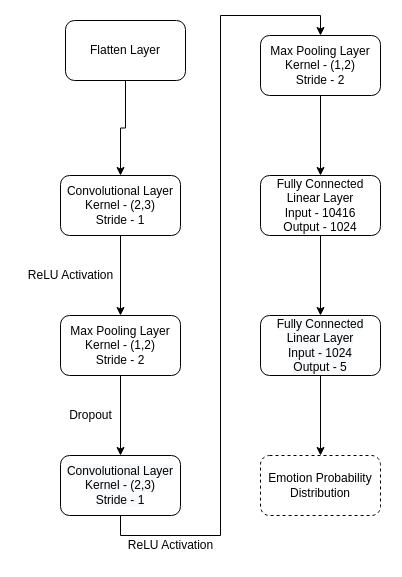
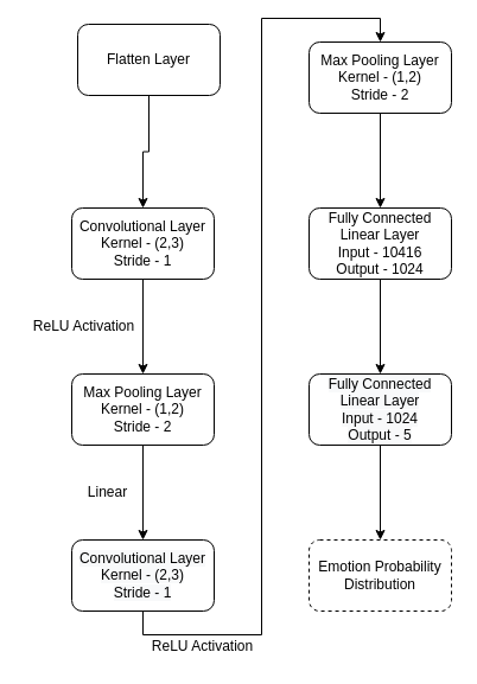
- <mxCell id="19" value="Dropout" style="text;html=1;align=center;verticalAlign=middle;resizable=0;points=[];autosize=1;strokeColor=none;" vertex="1" parent="1"><mxGeometry x="60" y="405" width="60" height="20" as="geometry" /></mxCell>
+ <mxCell id="19" value="Linear" style="text;html=1;align=center;verticalAlign=middle;resizable=0;points=[];autosize=1;strokeColor=none;" vertex="1" parent="1"><mxGeometry x="60" y="405" width="60" height="20" as="geometry" /></mxCell>
